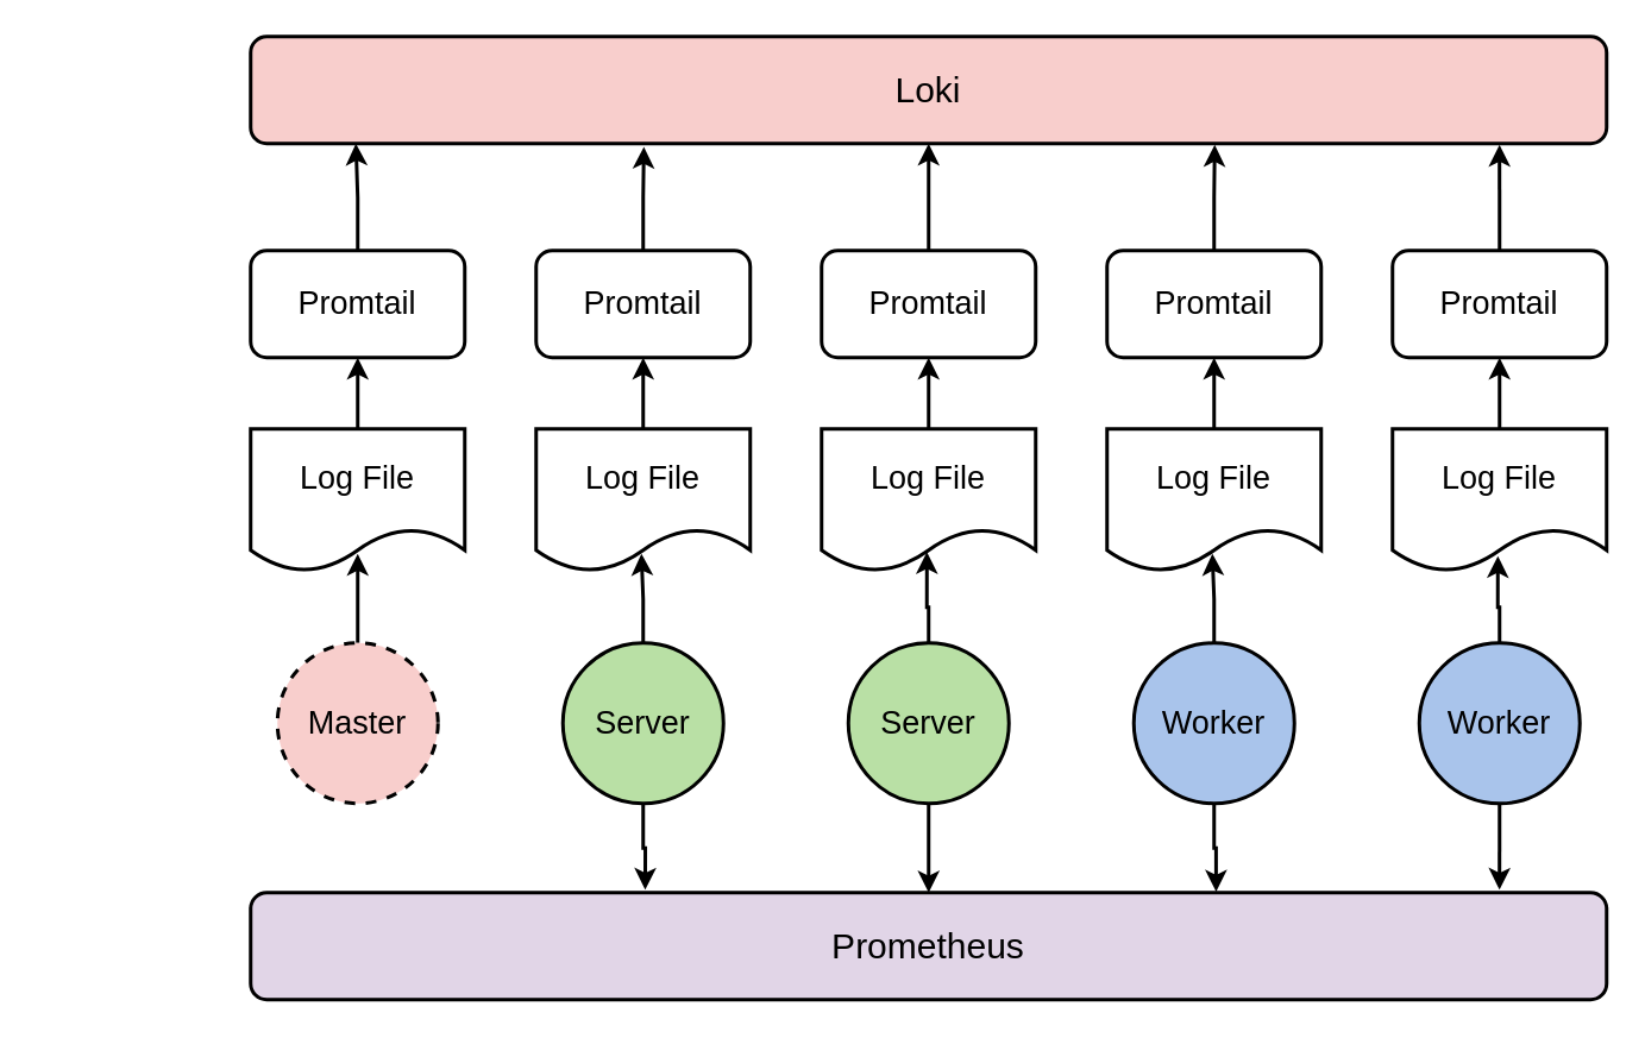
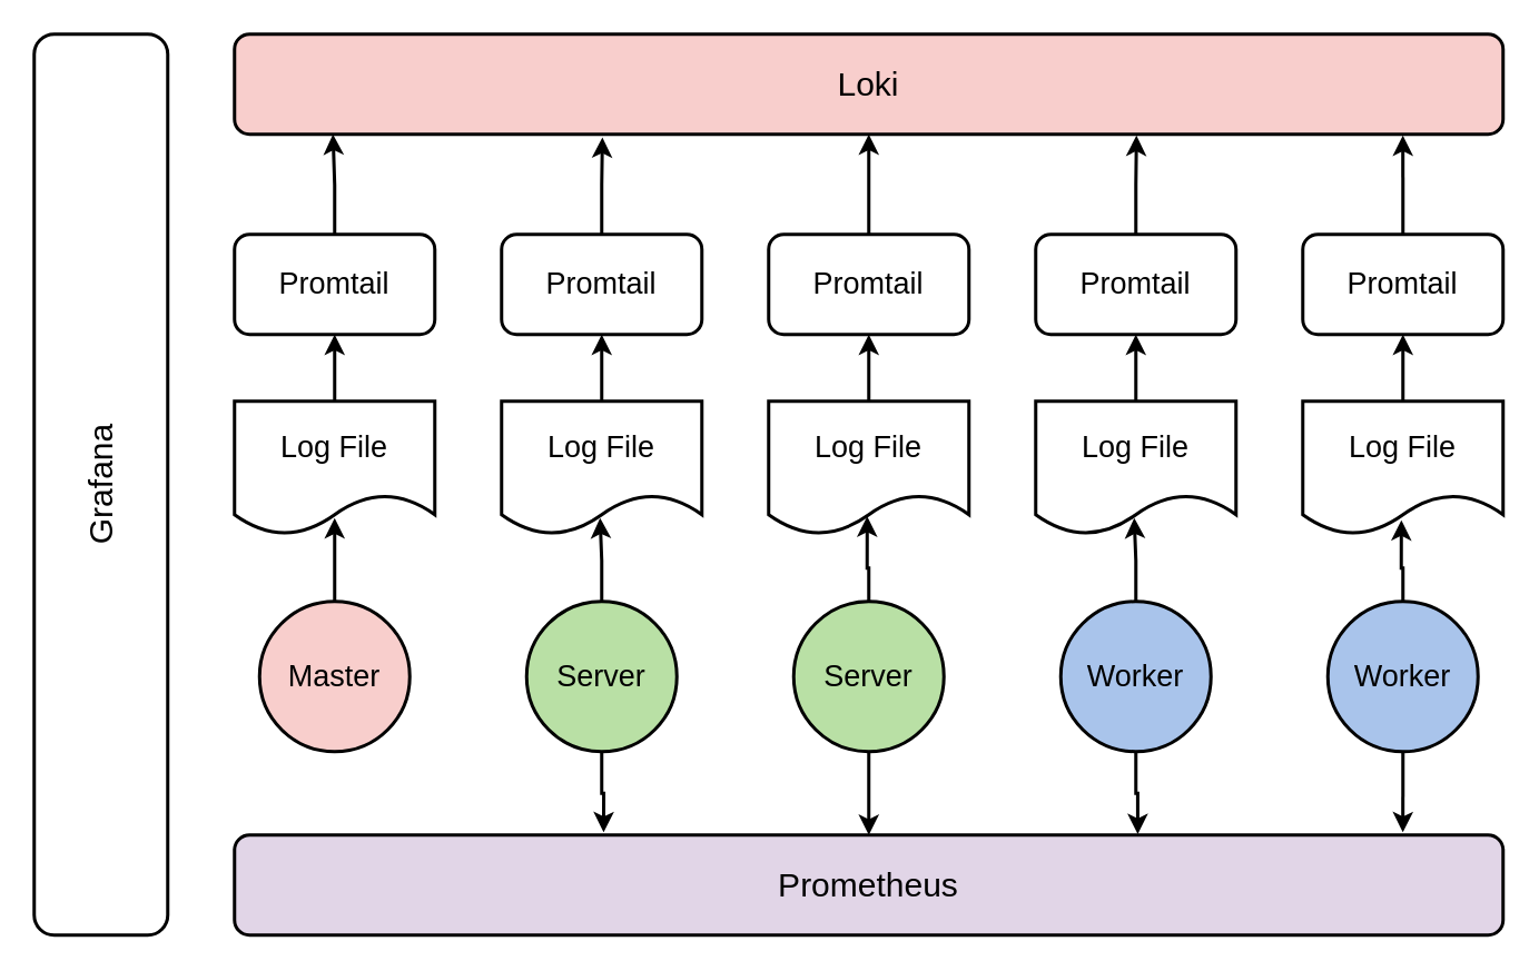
+ <mxCell id="38" value="&lt;font style=&quot;font-size: 20px&quot;&gt;Grafana&lt;/font&gt;" style="rounded=1;whiteSpace=wrap;html=1;fontSize=18;strokeWidth=2;horizontal=0;" vertex="1" parent="1"><mxGeometry x="20" y="20" width="80" height="540" as="geometry" /></mxCell>
- <mxCell id="13" value="Master" style="ellipse;whiteSpace=wrap;html=1;aspect=fixed;fontSize=18;strokeWidth=2;fillColor=#F8CECC;dashed=1;" vertex="1" parent="1"><mxGeometry x="155" y="360" width="90" height="90" as="geometry" /></mxCell>
+ <mxCell id="13" value="Master" style="ellipse;whiteSpace=wrap;html=1;aspect=fixed;fontSize=18;strokeWidth=2;fillColor=#F8CECC;" vertex="1" parent="1"><mxGeometry x="155" y="360" width="90" height="90" as="geometry" /></mxCell>
